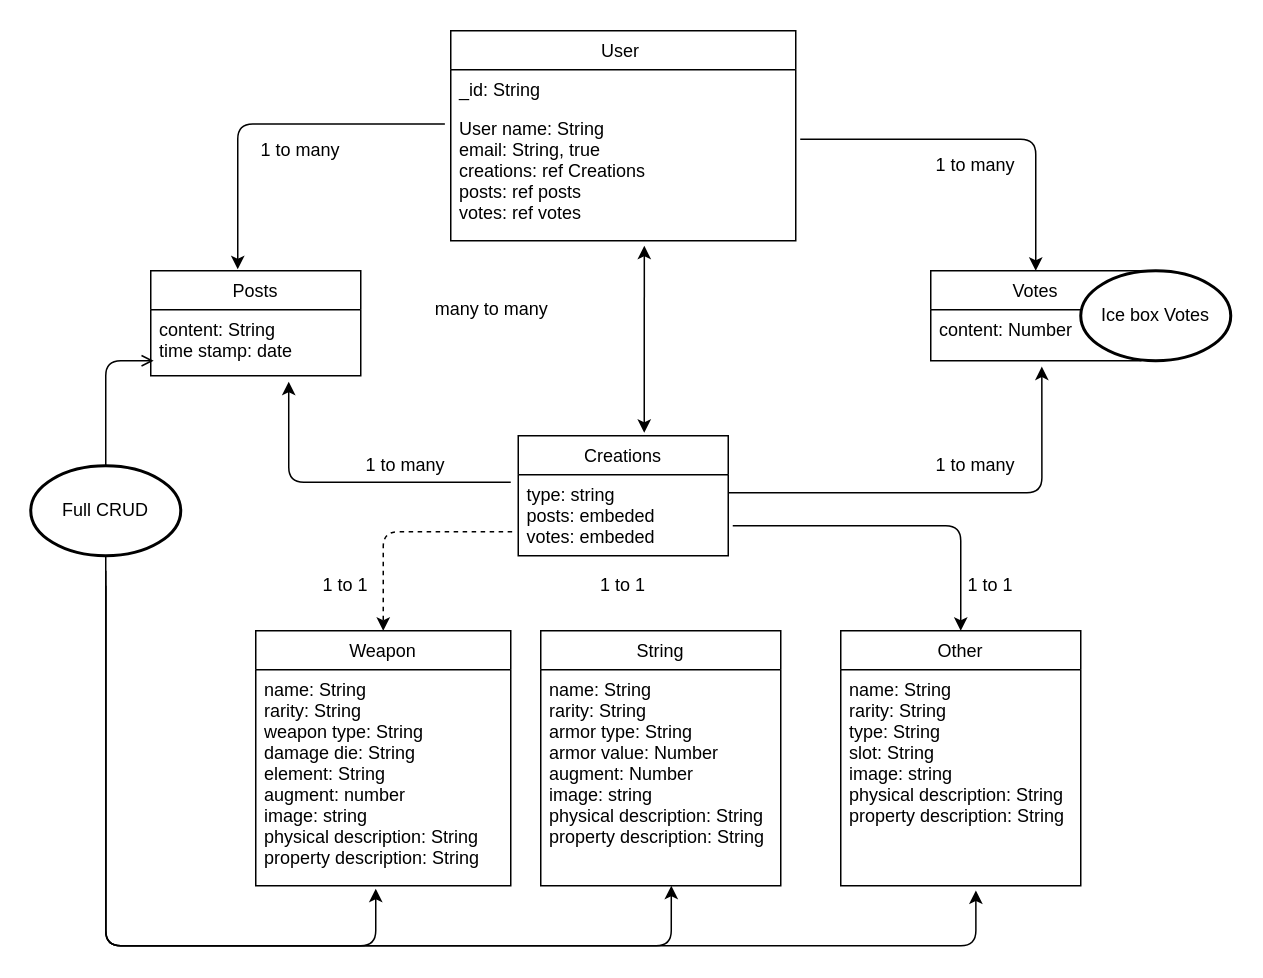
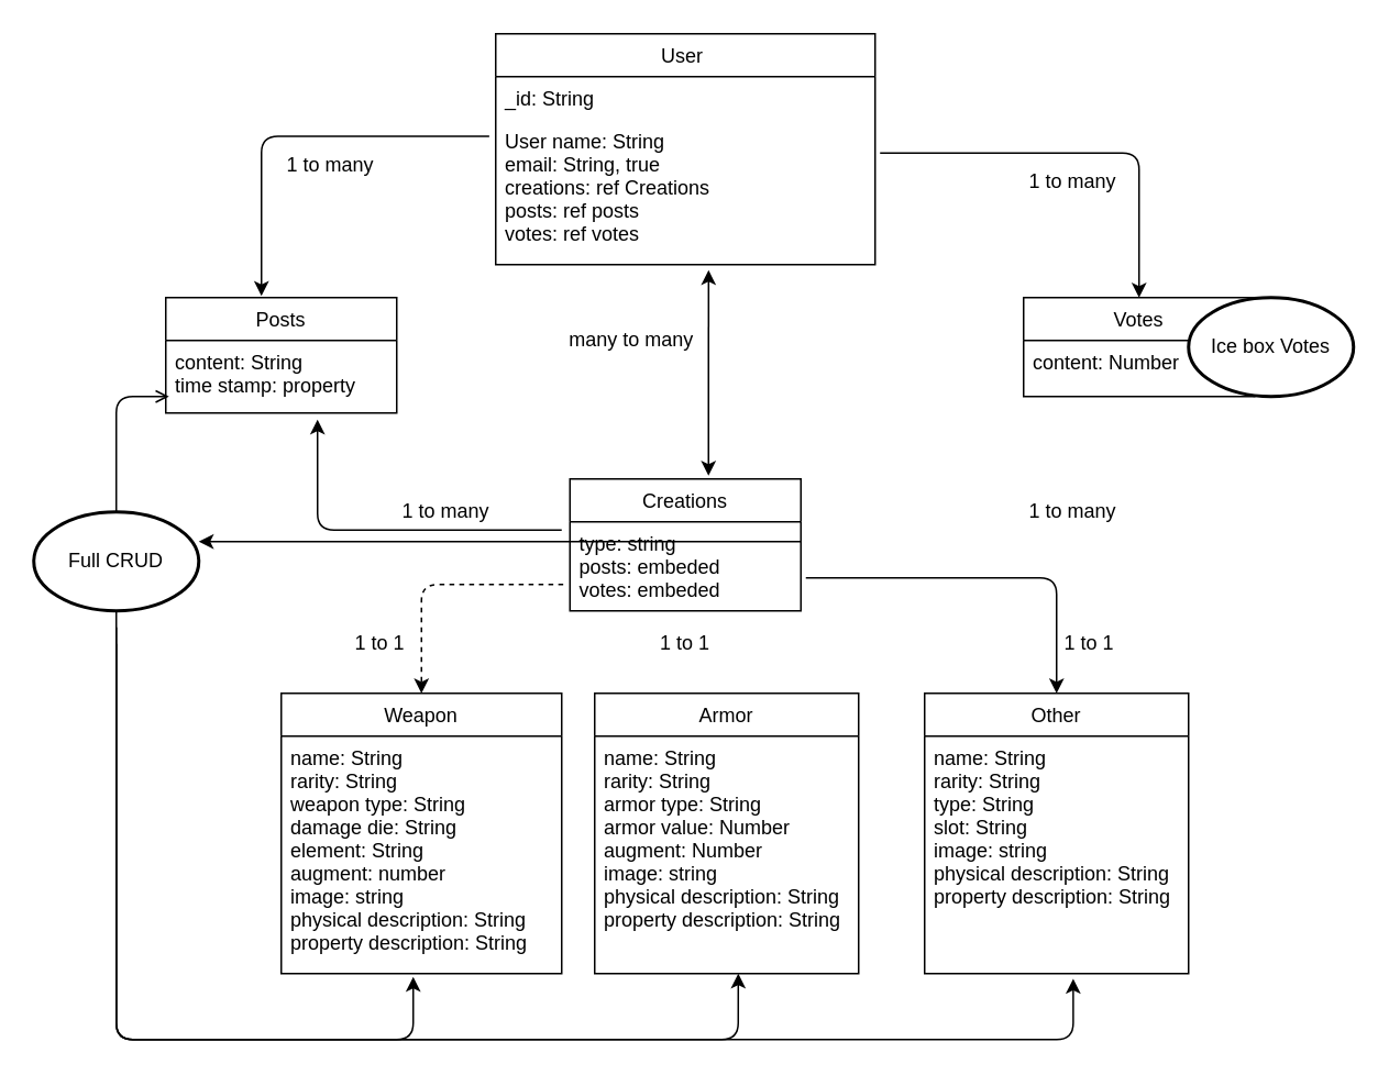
- <mxCell id="31" value="many to many" style="text;html=1;strokeColor=none;fillColor=none;align=center;verticalAlign=middle;whiteSpace=wrap;rounded=0;" vertex="1" parent="1"><mxGeometry x="285" y="196" width="85" height="20" as="geometry" /></mxCell>
+ <mxCell id="31" value="many to many" style="text;html=1;strokeColor=none;fillColor=none;align=center;verticalAlign=middle;whiteSpace=wrap;rounded=0;" vertex="1" parent="1"><mxGeometry x="340" y="196" width="85" height="20" as="geometry" /></mxCell>
- <mxCell id="6" value="content: String&#10;time stamp: date" style="text;strokeColor=none;fillColor=none;align=left;verticalAlign=top;spacingLeft=4;spacingRight=4;overflow=hidden;rotatable=0;points=[[0,0.5],[1,0.5]];portConstraint=eastwest;" vertex="1" parent="5"><mxGeometry y="26" width="140" height="44" as="geometry" /></mxCell>
+ <mxCell id="6" value="content: String&#10;time stamp: property" style="text;strokeColor=none;fillColor=none;align=left;verticalAlign=top;spacingLeft=4;spacingRight=4;overflow=hidden;rotatable=0;points=[[0,0.5],[1,0.5]];portConstraint=eastwest;" vertex="1" parent="5"><mxGeometry y="26" width="140" height="44" as="geometry" /></mxCell>
- <mxCell id="28" value="" style="edgeStyle=segmentEdgeStyle;endArrow=classic;html=1;entryX=0.529;entryY=1.115;entryDx=0;entryDy=0;entryPerimeter=0;exitX=1;exitY=0.222;exitDx=0;exitDy=0;exitPerimeter=0;" edge="1" parent="1" source="10" target="25"><mxGeometry width="50" height="50" relative="1" as="geometry"><mxPoint x="440" y="310" as="sourcePoint" /><mxPoint x="490" y="260" as="targetPoint" /></mxGeometry></mxCell>
+ <mxCell id="28" value="" style="edgeStyle=segmentEdgeStyle;endArrow=classic;html=1;exitX=1;exitY=0.222;exitDx=0;exitDy=0;exitPerimeter=0;" edge="1" parent="1" source="10" target="32"><mxGeometry width="50" height="50" relative="1" as="geometry"><mxPoint x="440" y="310" as="sourcePoint" /><mxPoint x="490" y="260" as="targetPoint" /></mxGeometry></mxCell>
- <mxCell id="15" value="String" style="swimlane;fontStyle=0;childLayout=stackLayout;horizontal=1;startSize=26;fillColor=none;horizontalStack=0;resizeParent=1;resizeParentMax=0;resizeLast=0;collapsible=1;marginBottom=0;" vertex="1" parent="1"><mxGeometry x="360" y="420" width="160" height="170" as="geometry" /></mxCell>
+ <mxCell id="15" value="Armor" style="swimlane;fontStyle=0;childLayout=stackLayout;horizontal=1;startSize=26;fillColor=none;horizontalStack=0;resizeParent=1;resizeParentMax=0;resizeLast=0;collapsible=1;marginBottom=0;" vertex="1" parent="1"><mxGeometry x="360" y="420" width="160" height="170" as="geometry" /></mxCell>
